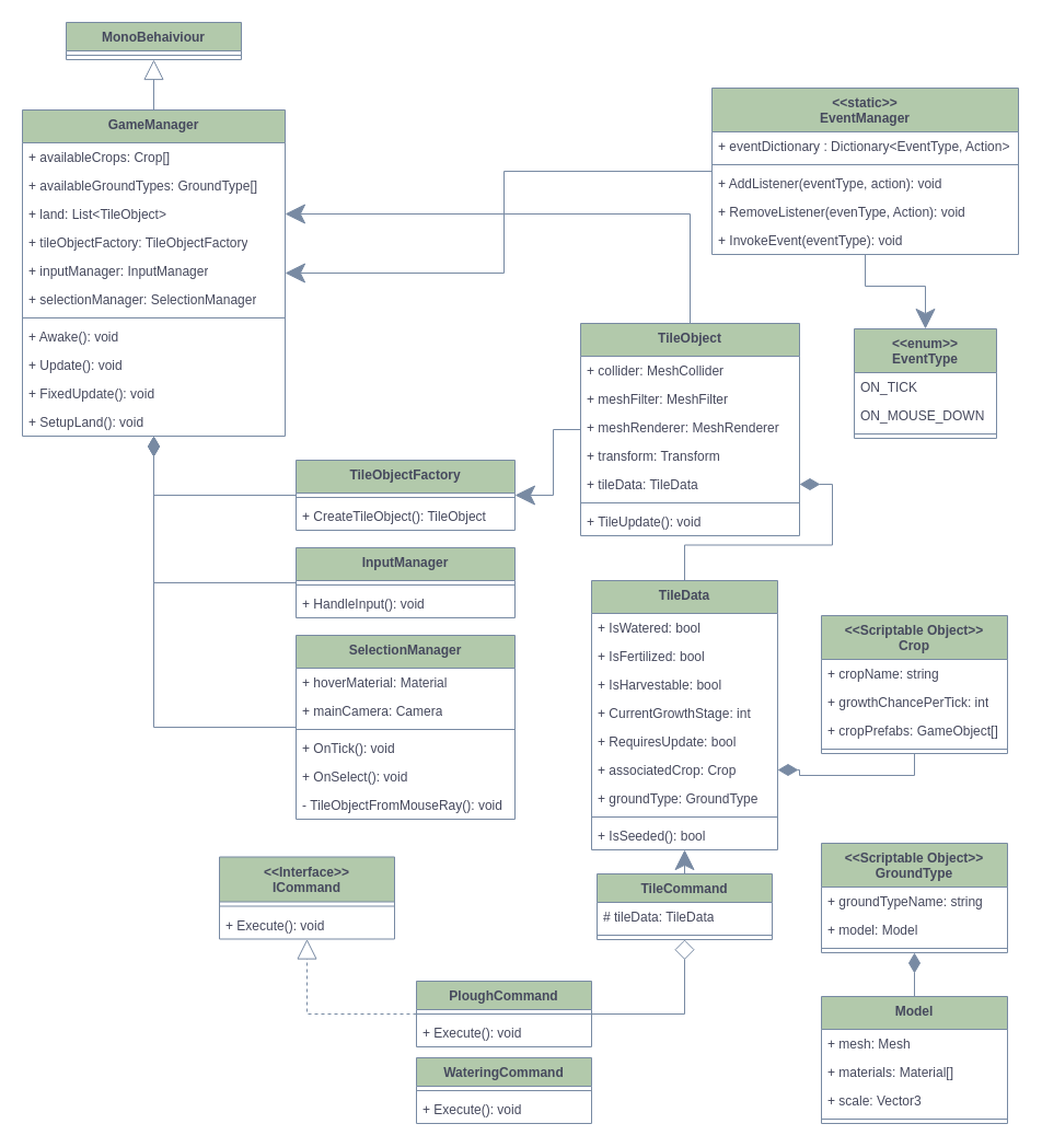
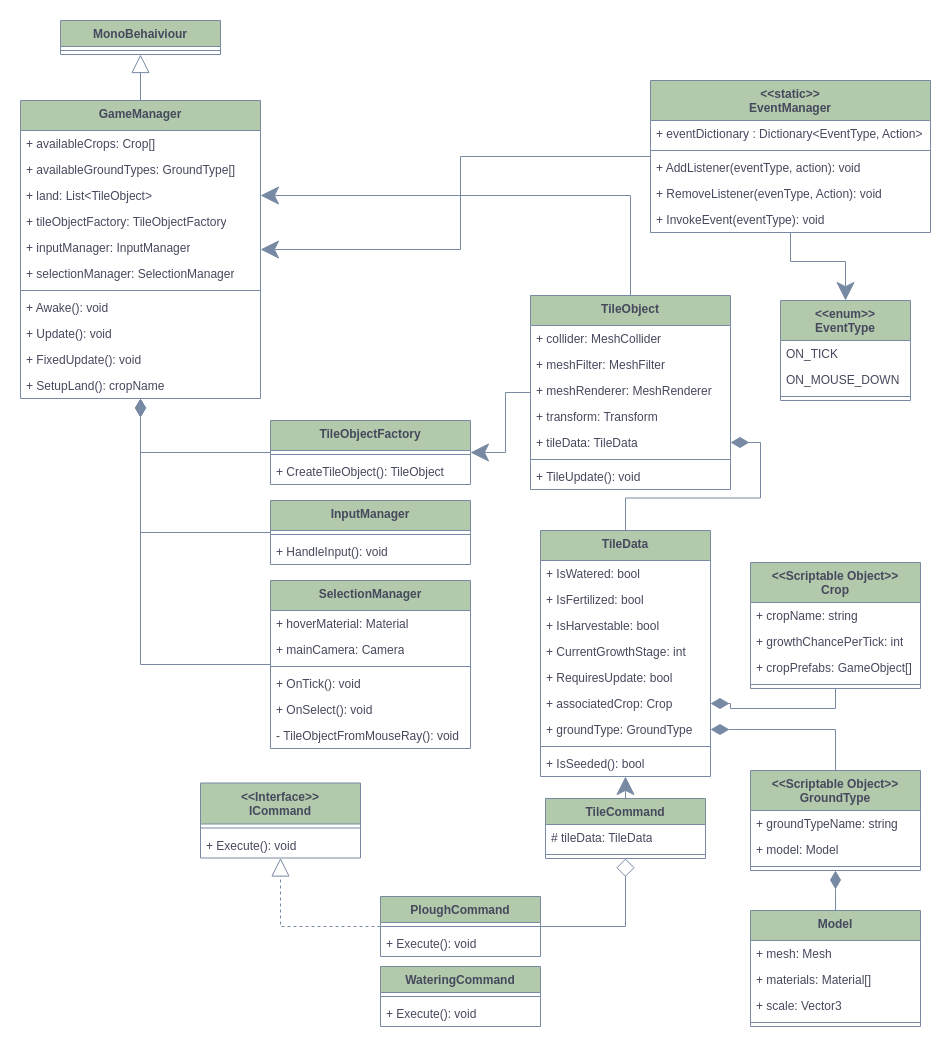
- <mxCell id="26" value="+ SetupLand(): void" style="text;strokeColor=none;fillColor=none;align=left;verticalAlign=top;spacingLeft=4;spacingRight=4;overflow=hidden;rotatable=0;points=[[0,0.5],[1,0.5]];portConstraint=eastwest;whiteSpace=wrap;html=1;labelBackgroundColor=none;fontColor=#46495D;" vertex="1" parent="15"><mxGeometry y="272" width="240" height="26" as="geometry" /></mxCell>
+ <mxCell id="26" value="+ SetupLand(): cropName" style="text;strokeColor=none;fillColor=none;align=left;verticalAlign=top;spacingLeft=4;spacingRight=4;overflow=hidden;rotatable=0;points=[[0,0.5],[1,0.5]];portConstraint=eastwest;whiteSpace=wrap;html=1;labelBackgroundColor=none;fontColor=#46495D;" vertex="1" parent="15"><mxGeometry y="272" width="240" height="26" as="geometry" /></mxCell>
+ <mxCell id="71" style="edgeStyle=orthogonalEdgeStyle;rounded=0;orthogonalLoop=1;jettySize=auto;html=1;entryX=1;entryY=0.5;entryDx=0;entryDy=0;fontColor=default;endSize=16;endArrow=diamondThin;endFill=1;labelBackgroundColor=none;strokeColor=#788AA3;" edge="1" parent="1" source="72" target="90"><mxGeometry relative="1" as="geometry" /></mxCell>
